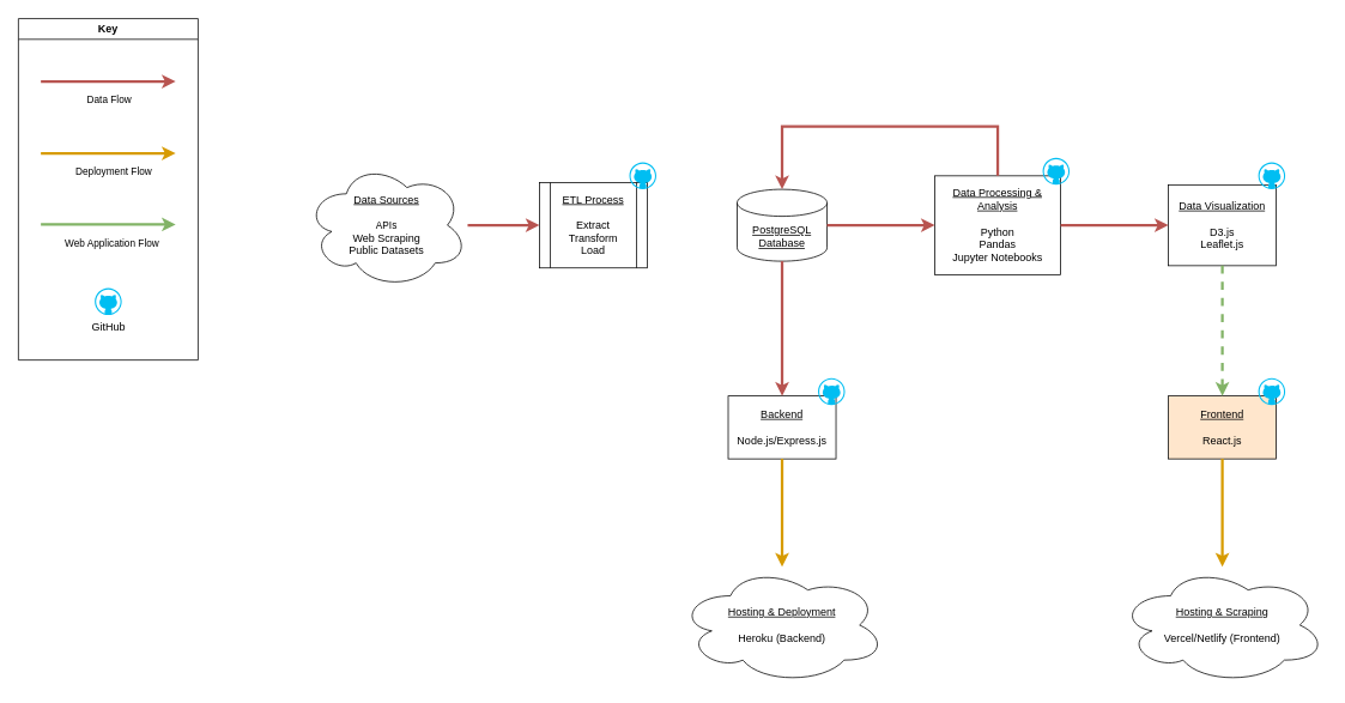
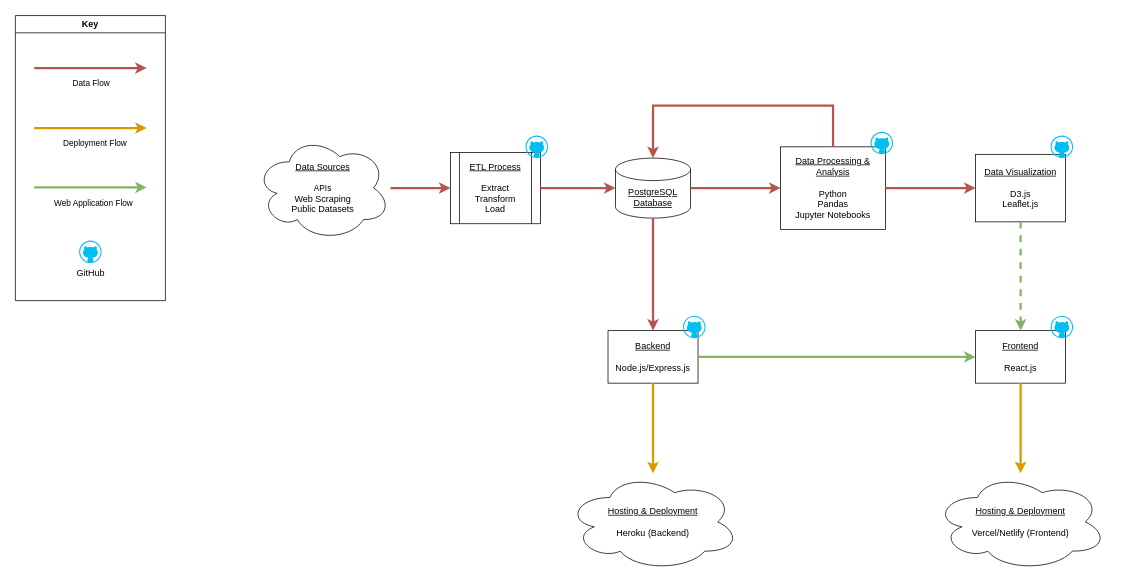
+ <mxCell id="12" value="" style="endArrow=classic;html=1;rounded=0;fillColor=#f8cecc;strokeColor=#b85450;strokeWidth=3;" edge="1" parent="1" source="3" target="4"><mxGeometry width="50" height="50" relative="1" as="geometry"><mxPoint x="640" y="640" as="sourcePoint" /><mxPoint x="690" y="590" as="targetPoint" /></mxGeometry></mxCell>
+ <mxCell id="17" value="" style="endArrow=classic;html=1;rounded=0;fillColor=#d5e8d4;strokeColor=#82b366;strokeWidth=3;" edge="1" parent="1" source="6" target="7"><mxGeometry width="50" height="50" relative="1" as="geometry"><mxPoint x="1080" y="570" as="sourcePoint" /><mxPoint x="1130" y="520" as="targetPoint" /></mxGeometry></mxCell>
- <mxCell id="7" value="&lt;u&gt;Frontend&lt;/u&gt;&lt;br&gt;&lt;br&gt;React.js" style="rounded=0;whiteSpace=wrap;html=1;fillColor=#ffe6cc;" vertex="1" parent="1"><mxGeometry x="1300" y="440" width="120" height="70" as="geometry" /></mxCell>
+ <mxCell id="7" value="&lt;u&gt;Frontend&lt;/u&gt;&lt;br&gt;&lt;br&gt;React.js" style="rounded=0;whiteSpace=wrap;html=1;" vertex="1" parent="1"><mxGeometry x="1300" y="440" width="120" height="70" as="geometry" /></mxCell>
- <mxCell id="9" value="&lt;u&gt;Hosting &amp;amp; Scraping&lt;/u&gt;&lt;br&gt;&lt;br&gt;Vercel/Netlify (Frontend)" style="ellipse;shape=cloud;whiteSpace=wrap;html=1;" vertex="1" parent="1"><mxGeometry x="1245" y="630" width="230" height="130" as="geometry" /></mxCell>
+ <mxCell id="9" value="&lt;u&gt;Hosting &amp;amp; Deployment&lt;/u&gt;&lt;br&gt;&lt;br&gt;Vercel/Netlify (Frontend)" style="ellipse;shape=cloud;whiteSpace=wrap;html=1;" vertex="1" parent="1"><mxGeometry x="1245" y="630" width="230" height="130" as="geometry" /></mxCell>
